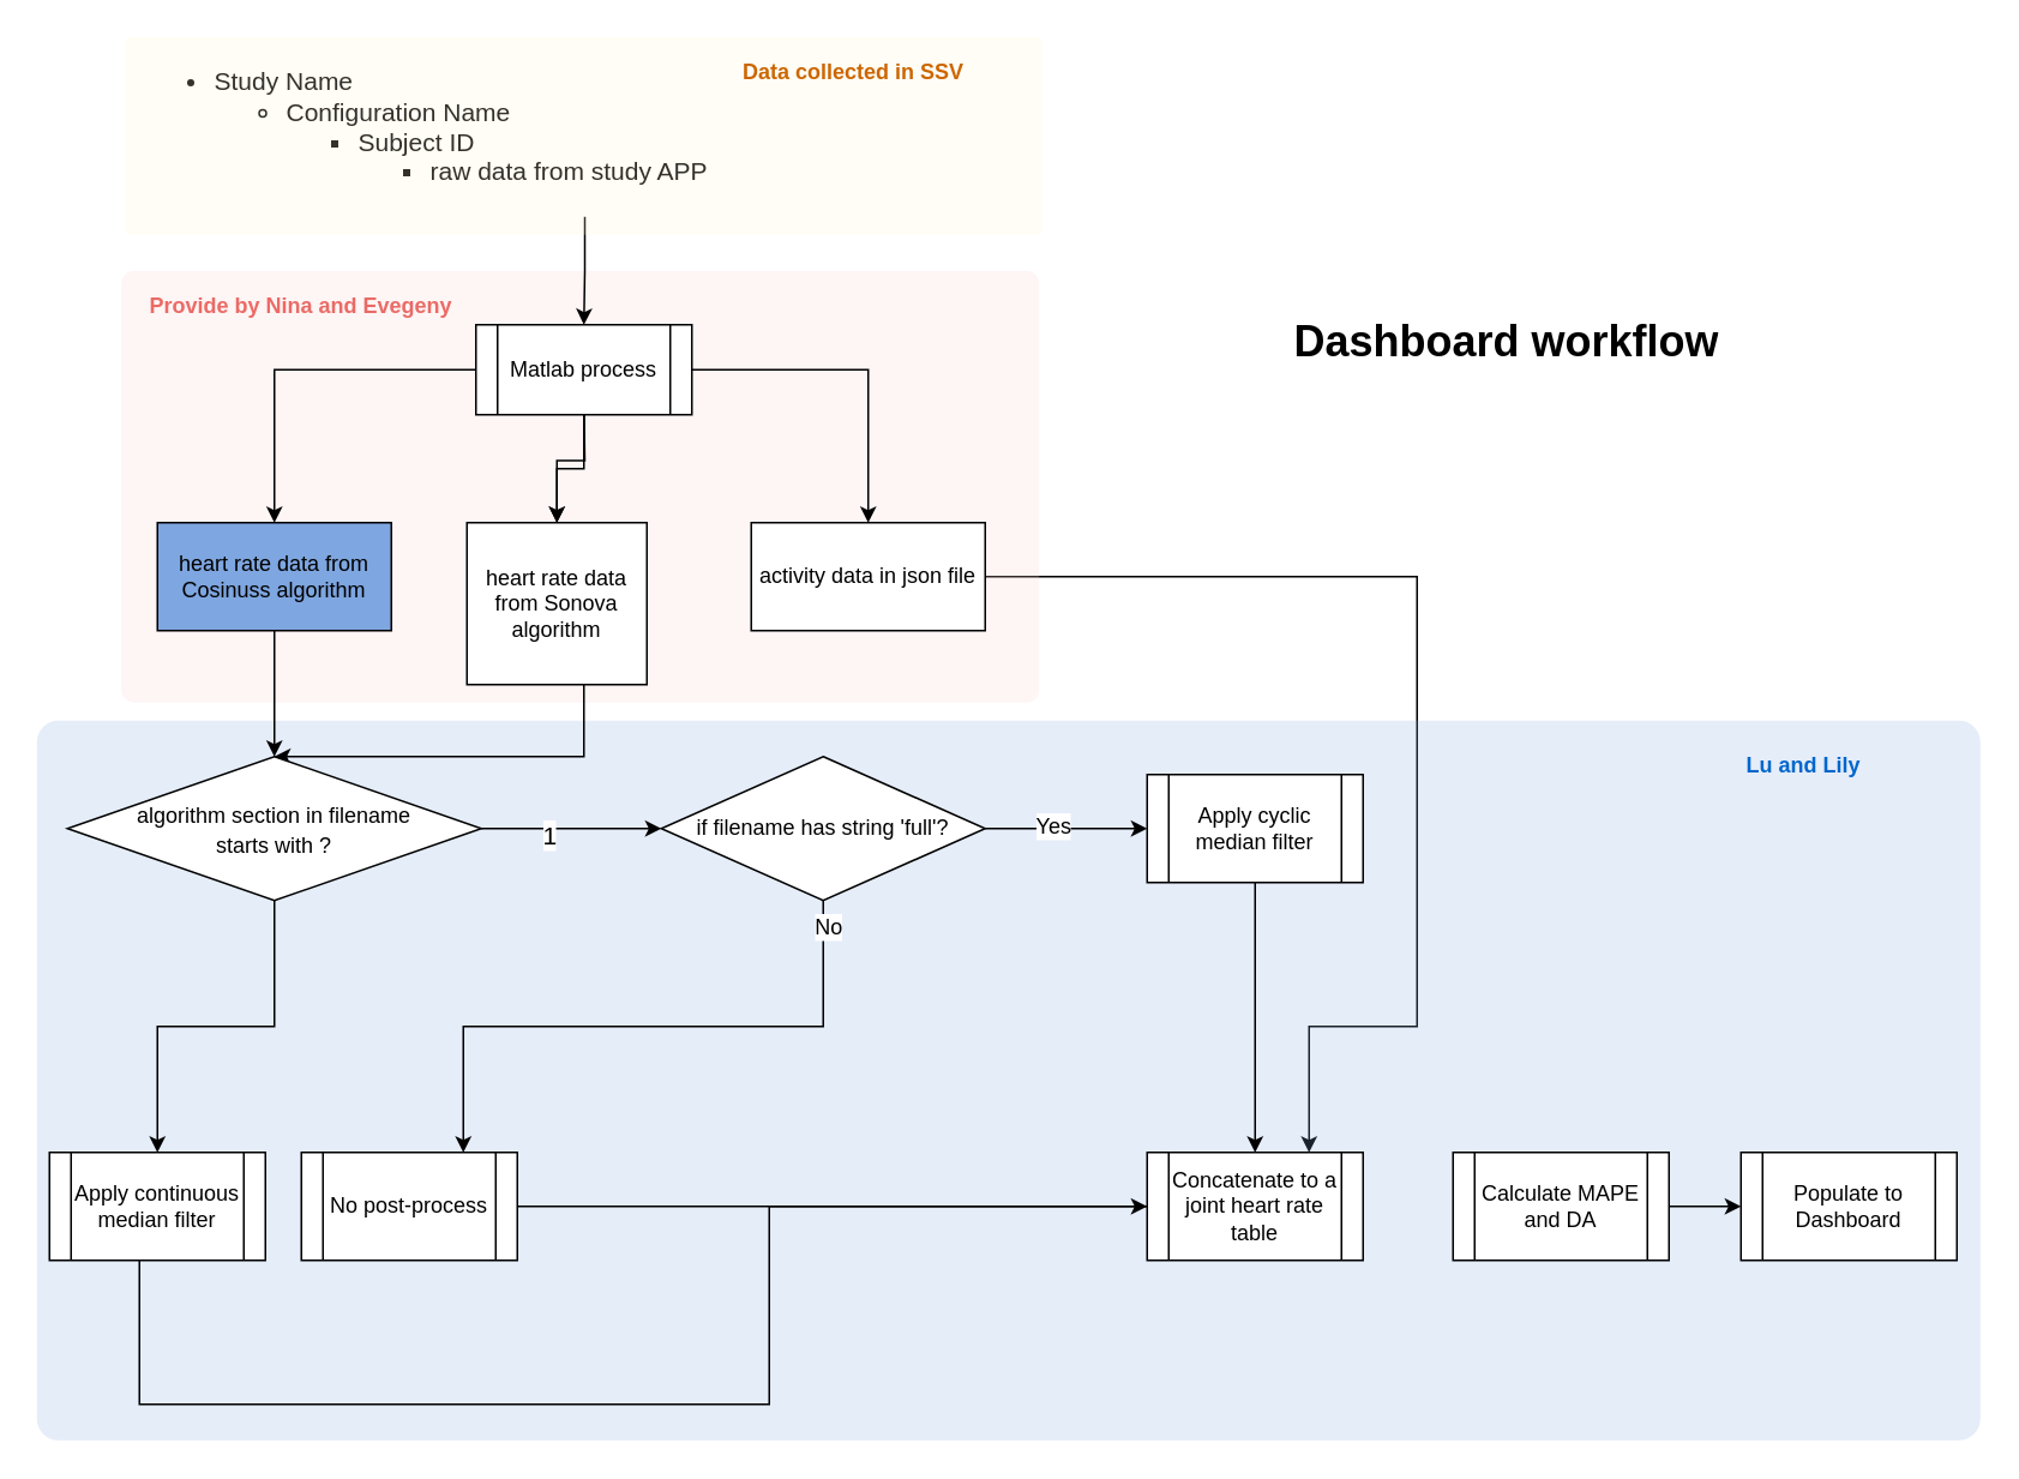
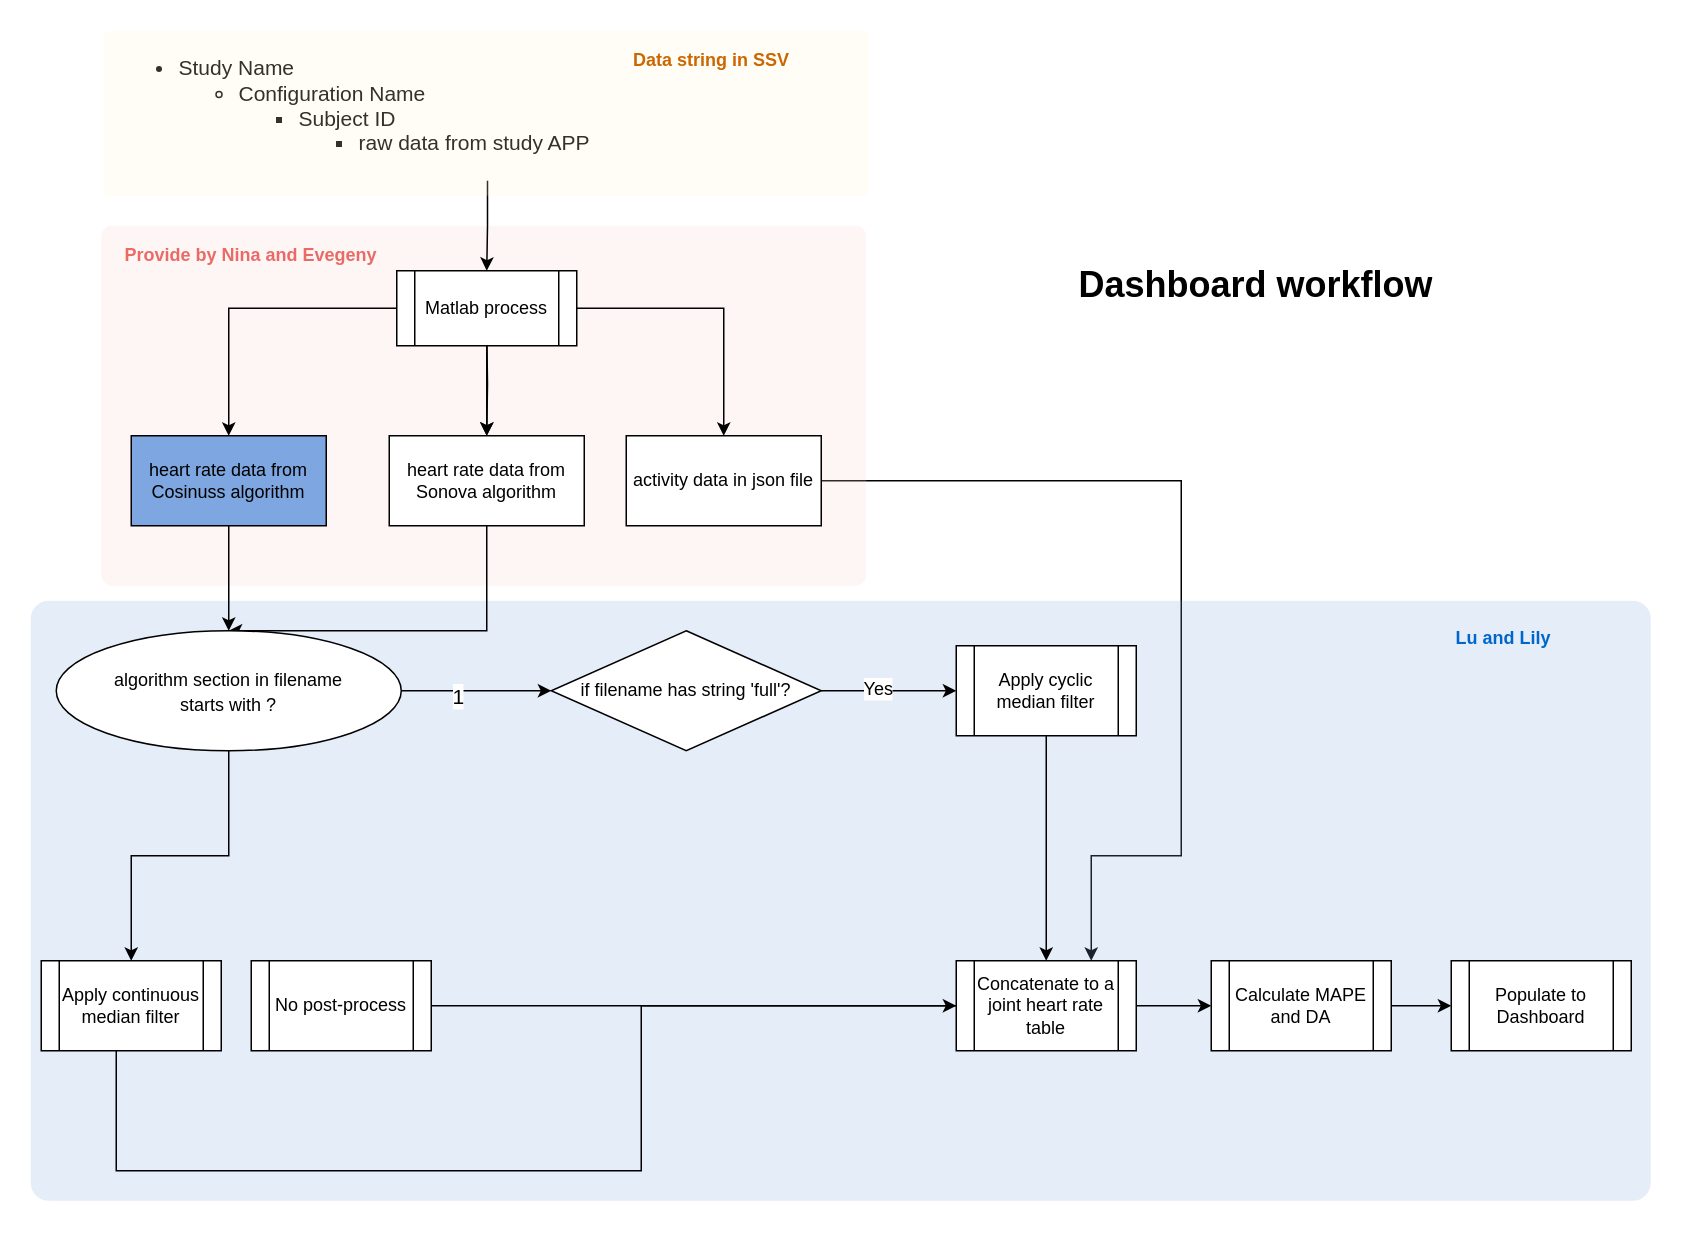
- <mxCell id="40" value="&lt;font color=&quot;#cc6600&quot;&gt;Data collected in SSV&lt;/font&gt;" style="text;html=1;strokeColor=none;fillColor=none;align=center;verticalAlign=middle;whiteSpace=wrap;rounded=0;fontSize=12;fontStyle=1;fontColor=#EA6B66;" vertex="1" parent="1"><mxGeometry x="384" y="30" width="180" height="20" as="geometry" /></mxCell>
+ <mxCell id="40" value="&lt;font color=&quot;#cc6600&quot;&gt;Data string in SSV&lt;/font&gt;" style="text;html=1;strokeColor=none;fillColor=none;align=center;verticalAlign=middle;whiteSpace=wrap;rounded=0;fontSize=12;fontStyle=1;fontColor=#EA6B66;" vertex="1" parent="1"><mxGeometry x="384" y="30" width="180" height="20" as="geometry" /></mxCell>
- <mxCell id="13" value="&lt;font style=&quot;font-size: 12px;&quot;&gt;heart rate data from Sonova algorithm&lt;br style=&quot;font-size: 12px;&quot;&gt;&lt;/font&gt;" style="rounded=0;whiteSpace=wrap;html=1;fontSize=12;align=center;" vertex="1" parent="1"><mxGeometry x="259" y="290" width="100" height="90" as="geometry" /></mxCell>
+ <mxCell id="13" value="&lt;font style=&quot;font-size: 12px;&quot;&gt;heart rate data from Sonova algorithm&lt;br style=&quot;font-size: 12px;&quot;&gt;&lt;/font&gt;" style="rounded=0;whiteSpace=wrap;html=1;fontSize=12;align=center;" vertex="1" parent="1"><mxGeometry x="259" y="290" width="130" height="60" as="geometry" /></mxCell>
- <mxCell id="18" value="&lt;font style=&quot;font-size: 12px&quot;&gt;algorithm section in filename &lt;br&gt;starts with ?&lt;br&gt;&lt;/font&gt;" style="rhombus;whiteSpace=wrap;html=1;rounded=0;fontSize=14;" vertex="1" parent="1"><mxGeometry x="37" y="420" width="230" height="80" as="geometry" /></mxCell>
+ <mxCell id="18" value="&lt;font style=&quot;font-size: 12px&quot;&gt;algorithm section in filename &lt;br&gt;starts with ?&lt;br&gt;&lt;/font&gt;" style="ellipse;whiteSpace=wrap;html=1;fontSize=14;" vertex="1" parent="1"><mxGeometry x="37" y="420" width="230" height="80" as="geometry" /></mxCell>
- <mxCell id="24" style="edgeStyle=orthogonalEdgeStyle;rounded=0;orthogonalLoop=1;jettySize=auto;html=1;entryX=0.75;entryY=0;entryDx=0;entryDy=0;fontSize=12;endArrow=classic;endFill=1;strokeColor=#000000;" edge="1" parent="1" source="28" target="23"><mxGeometry relative="1" as="geometry"><Array as="points"><mxPoint x="457" y="570" /><mxPoint x="257" y="570" /></Array></mxGeometry></mxCell>
- <mxCell id="25" value="No" style="edgeLabel;html=1;align=center;verticalAlign=middle;resizable=0;points=[];fontSize=12;" vertex="1" connectable="0" parent="24"><mxGeometry x="-0.918" y="2" relative="1" as="geometry"><mxPoint as="offset" /></mxGeometry></mxCell>
+ <mxCell id="31" value="" style="edgeStyle=orthogonalEdgeStyle;rounded=0;orthogonalLoop=1;jettySize=auto;html=1;fontSize=12;endArrow=classic;endFill=1;strokeColor=#000000;" edge="1" parent="1" source="32" target="34"><mxGeometry relative="1" as="geometry" /></mxCell>
